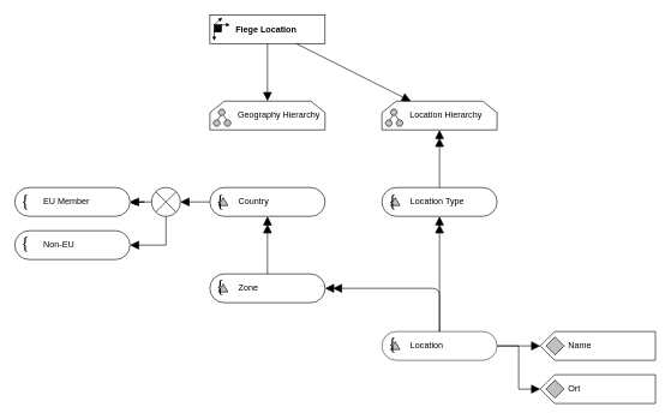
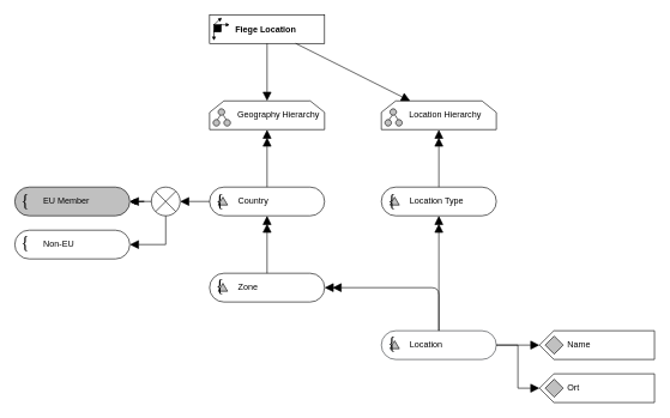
+ <mxCell id="35" value="" style="vsdxID=5;edgeStyle=orthogonalEdgeStyle;startArrow=doubleBlock;endArrow=none;startSize=10;endSize=0;strokeColor=#000000;spacingTop=0;spacingBottom=0;spacingLeft=0;spacingRight=0;verticalAlign=middle;html=1;labelBackgroundColor=#FFFFFF;rounded=1;jumpStyle=arc;startFill=1;" edge="1" parent="1" source="2" target="32"><mxGeometry x="-152" y="-991" relative="1" as="geometry"><mxPoint x="270" y="340" as="sourcePoint" /><mxPoint x="280" y="450" as="targetPoint" /></mxGeometry></mxCell>
- <mxCell id="55" value="EU Member" style="rounded=1;whiteSpace=wrap;html=1;arcSize=50;align=left;spacingLeft=38;" vertex="1" parent="54"><mxGeometry width="160" height="40" as="geometry" /></mxCell>
+ <mxCell id="55" value="EU Member" style="rounded=1;whiteSpace=wrap;html=1;arcSize=50;align=left;spacingLeft=38;fillColor=#c0c0c0;" vertex="1" parent="54"><mxGeometry width="160" height="40" as="geometry" /></mxCell>
